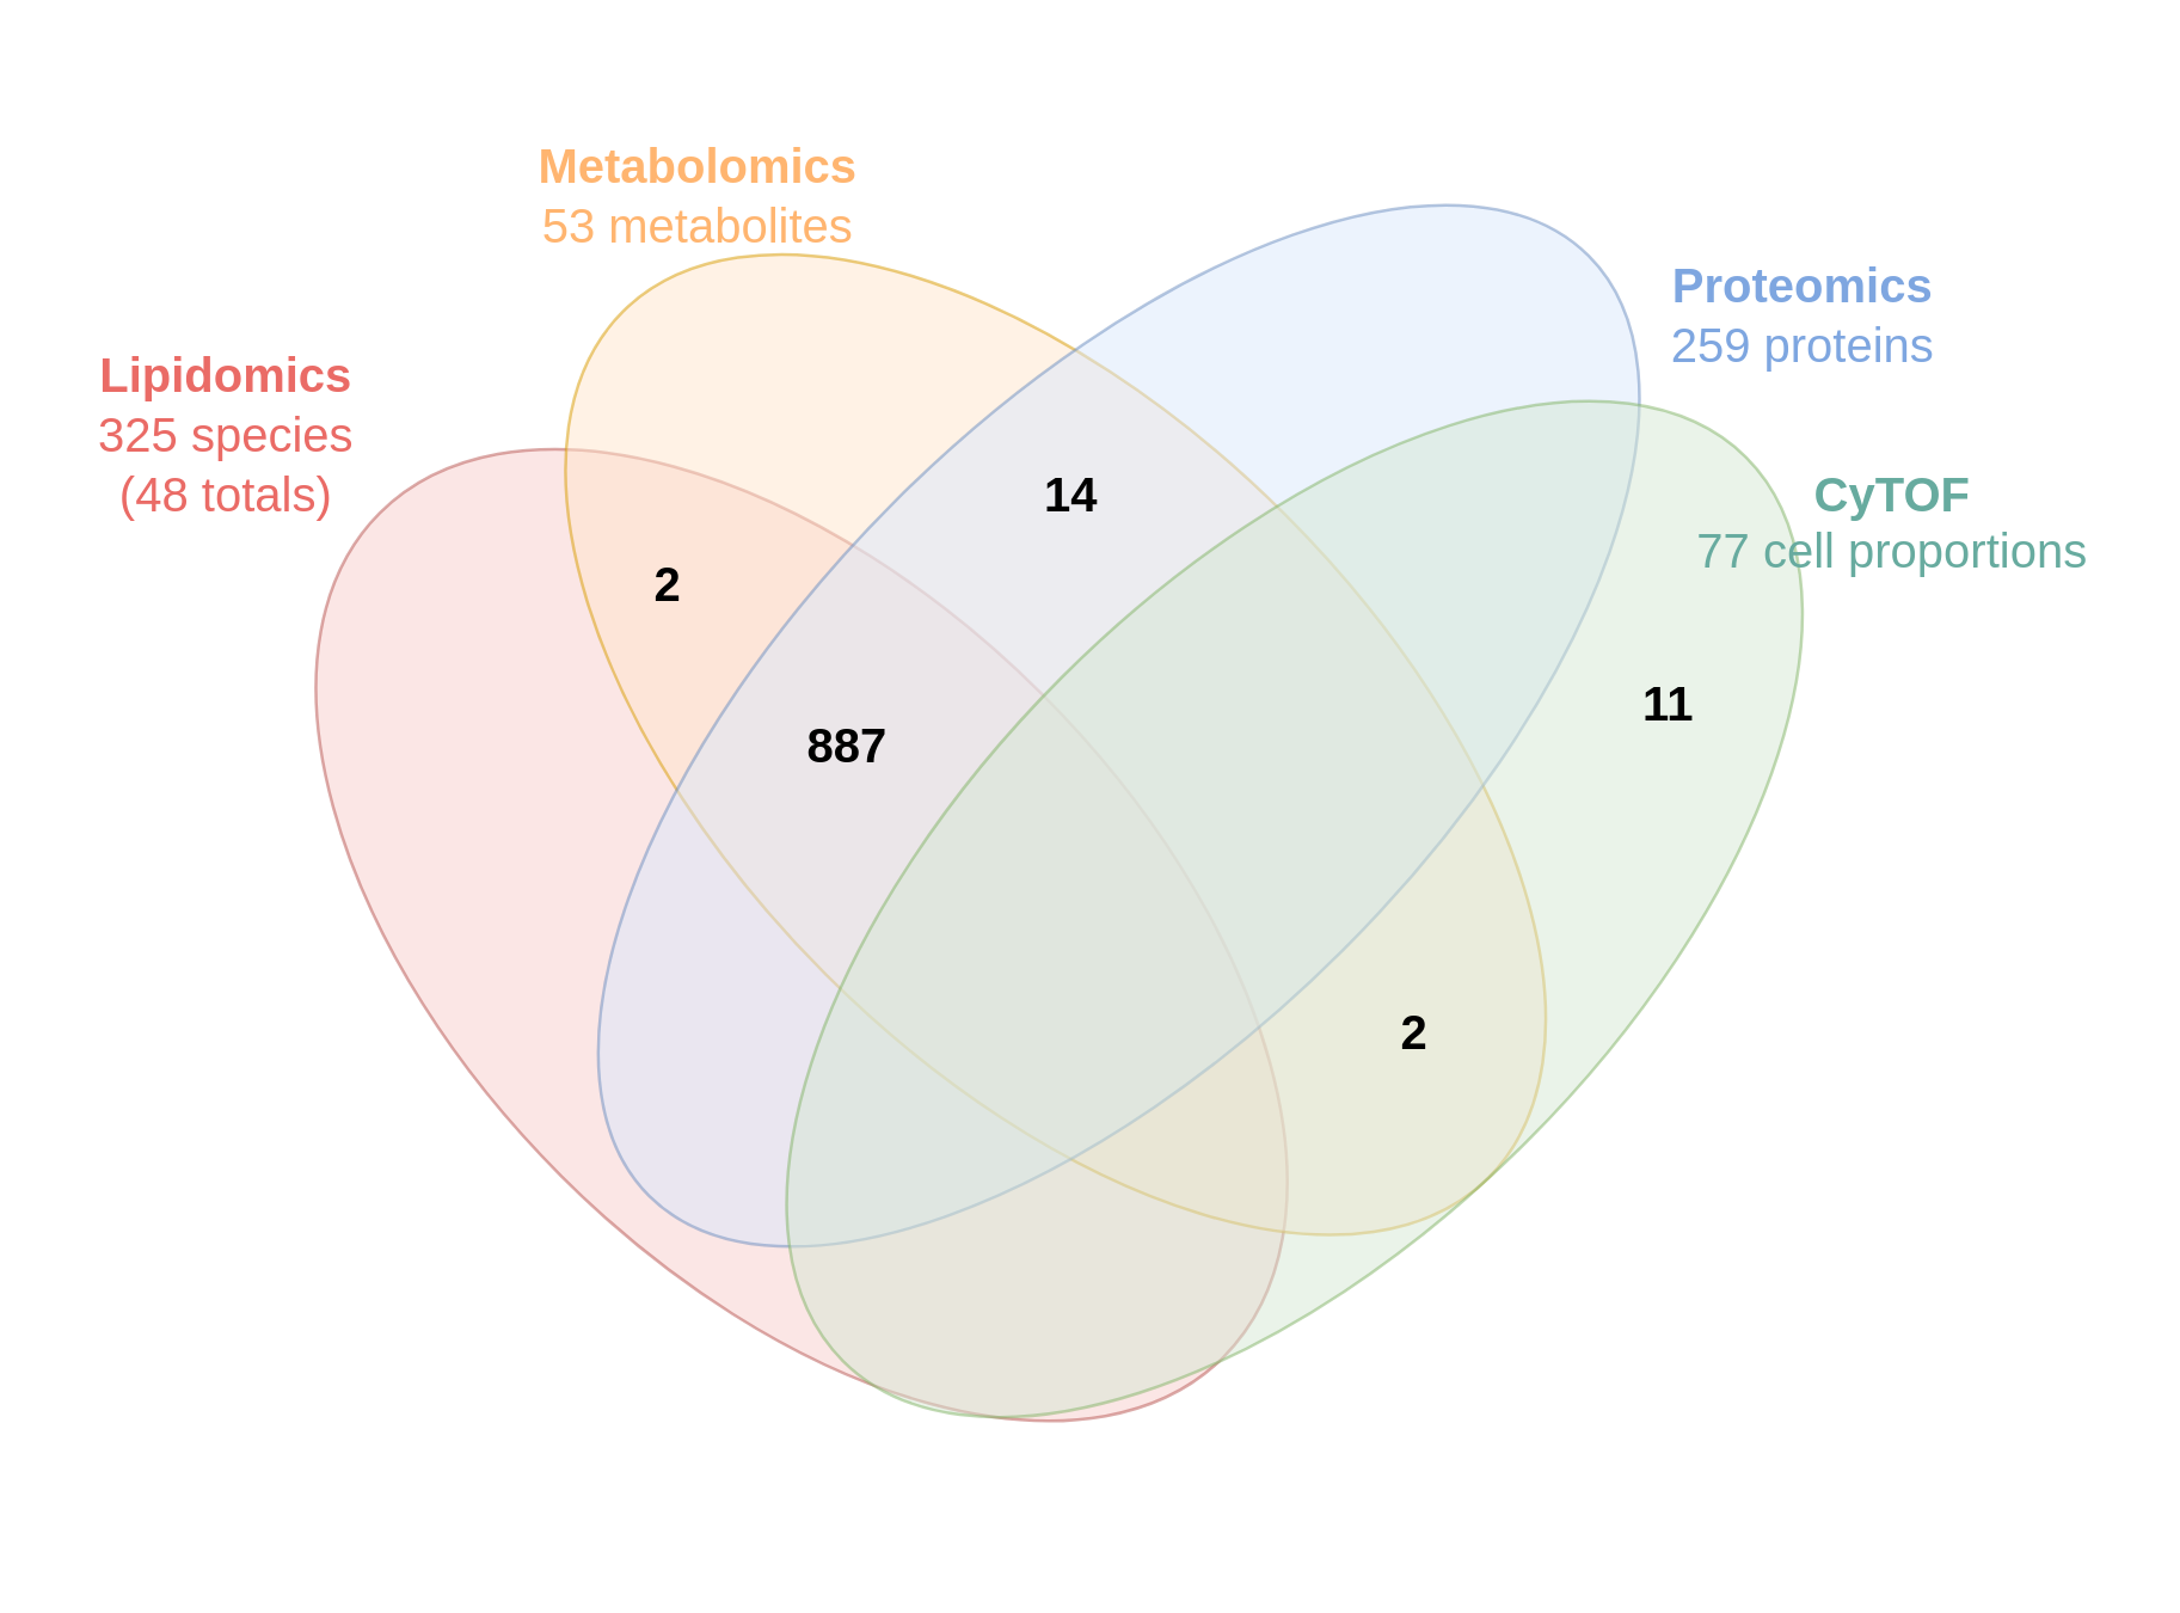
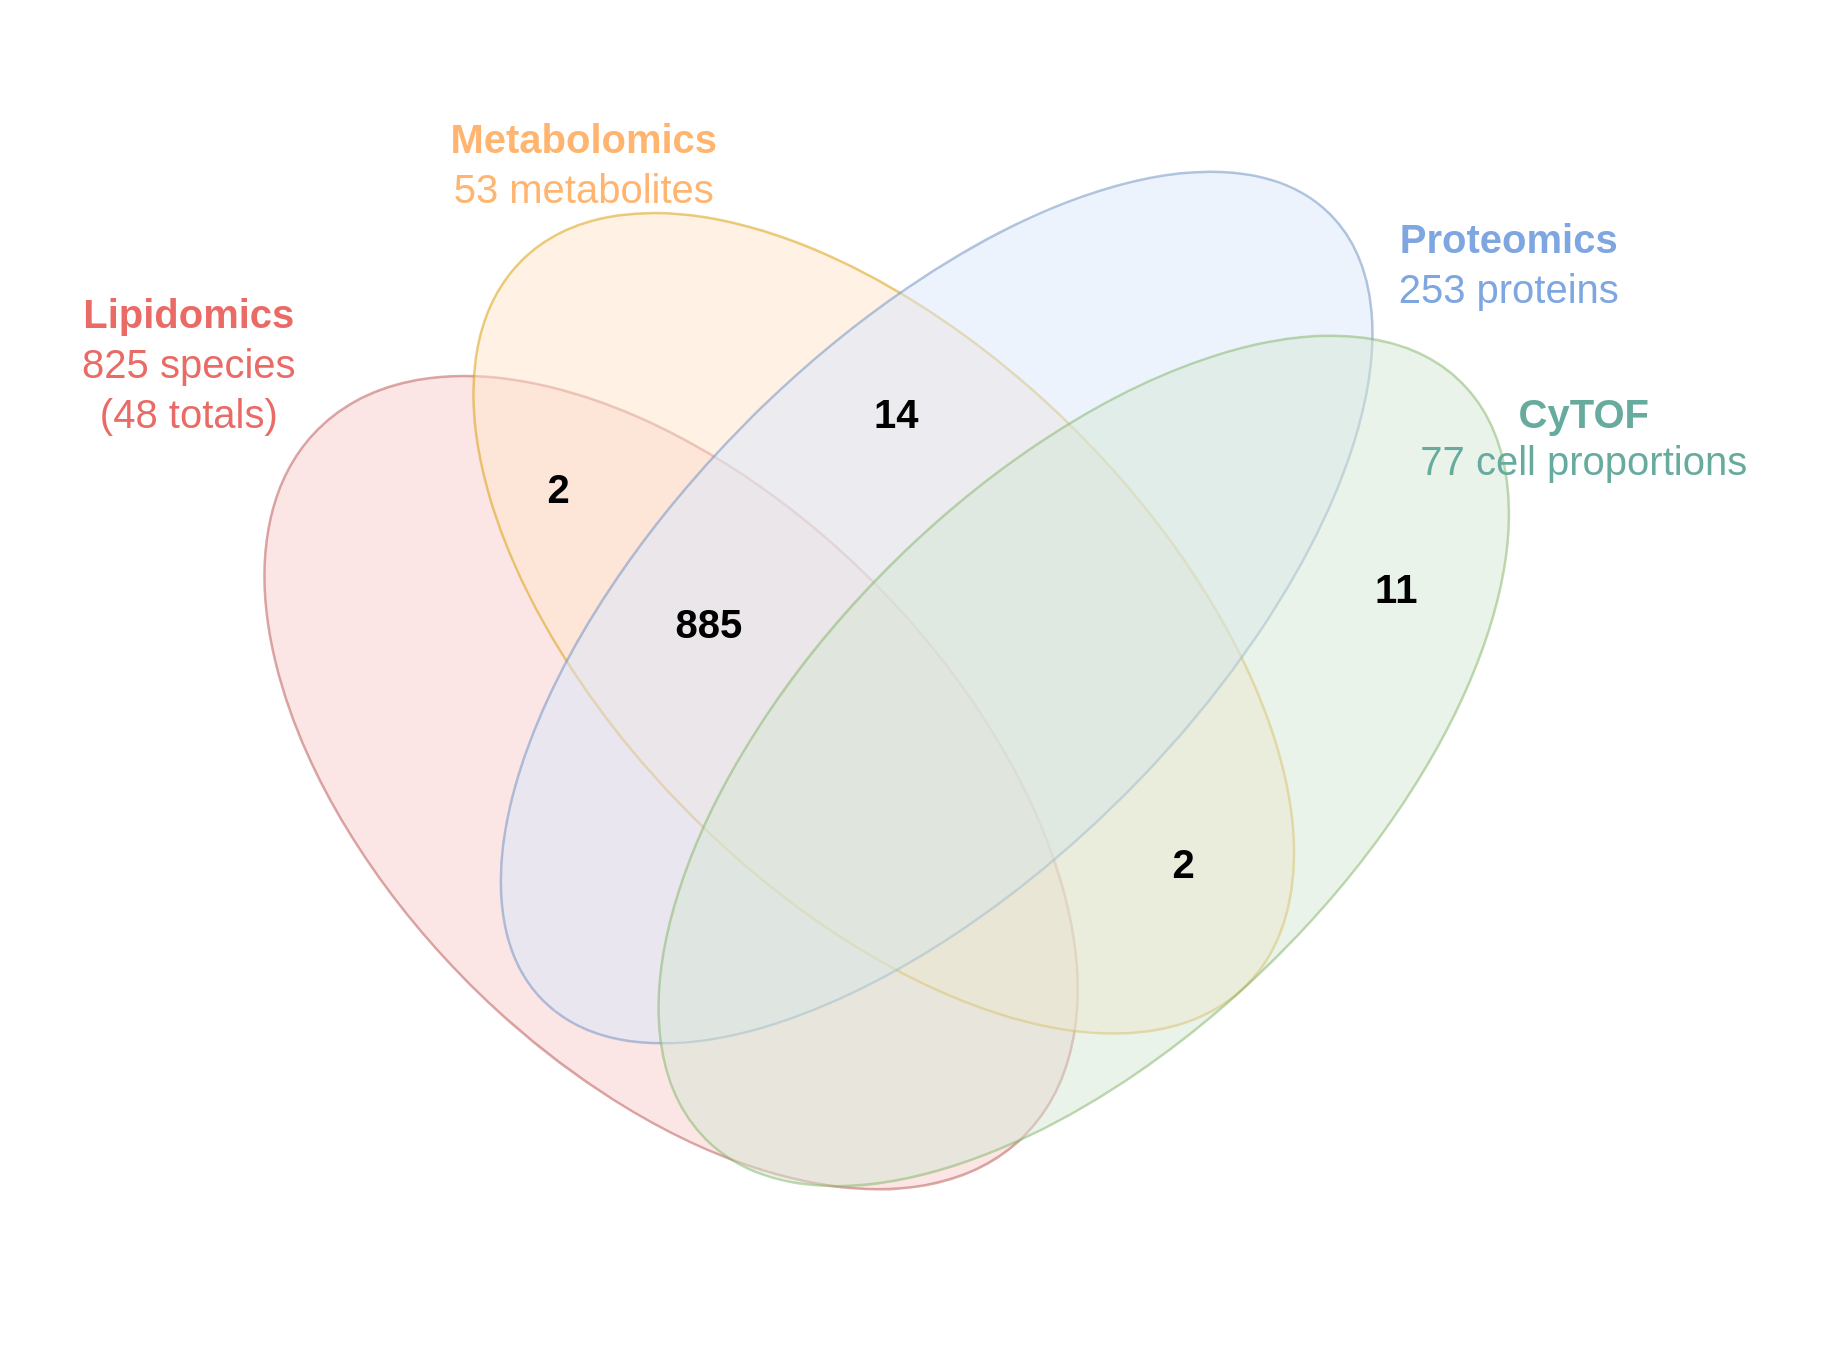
- <mxCell id="17" value="259 proteins" style="text;html=1;align=center;verticalAlign=middle;resizable=0;points=[];autosize=1;strokeColor=none;fillColor=none;fontStyle=0;fontSize=16;fontColor=#7EA6E0;" vertex="1" parent="1"><mxGeometry x="548" y="100" width="110" height="30" as="geometry" /></mxCell>
+ <mxCell id="17" value="253 proteins" style="text;html=1;align=center;verticalAlign=middle;resizable=0;points=[];autosize=1;strokeColor=none;fillColor=none;fontStyle=0;fontSize=16;fontColor=#7EA6E0;" vertex="1" parent="1"><mxGeometry x="548" y="100" width="110" height="30" as="geometry" /></mxCell>
- <mxCell id="15" value="325 species&lt;br&gt;(48 totals)" style="text;html=1;align=center;verticalAlign=middle;resizable=0;points=[];autosize=1;strokeColor=none;fillColor=none;fontStyle=0;fontSize=16;fontColor=#EA6B66;" vertex="1" parent="1"><mxGeometry x="20" y="130" width="110" height="50" as="geometry" /></mxCell>
+ <mxCell id="15" value="825 species&lt;br&gt;(48 totals)" style="text;html=1;align=center;verticalAlign=middle;resizable=0;points=[];autosize=1;strokeColor=none;fillColor=none;fontStyle=0;fontSize=16;fontColor=#EA6B66;" vertex="1" parent="1"><mxGeometry x="20" y="130" width="110" height="50" as="geometry" /></mxCell>
- <mxCell id="10" value="887" style="text;html=1;align=center;verticalAlign=middle;resizable=0;points=[];autosize=1;strokeColor=none;fillColor=none;fontStyle=1;fontSize=16;" vertex="1" parent="1"><mxGeometry x="258" y="233.82" width="50" height="30" as="geometry" /></mxCell>
+ <mxCell id="10" value="885" style="text;html=1;align=center;verticalAlign=middle;resizable=0;points=[];autosize=1;strokeColor=none;fillColor=none;fontStyle=1;fontSize=16;" vertex="1" parent="1"><mxGeometry x="258" y="233.82" width="50" height="30" as="geometry" /></mxCell>
